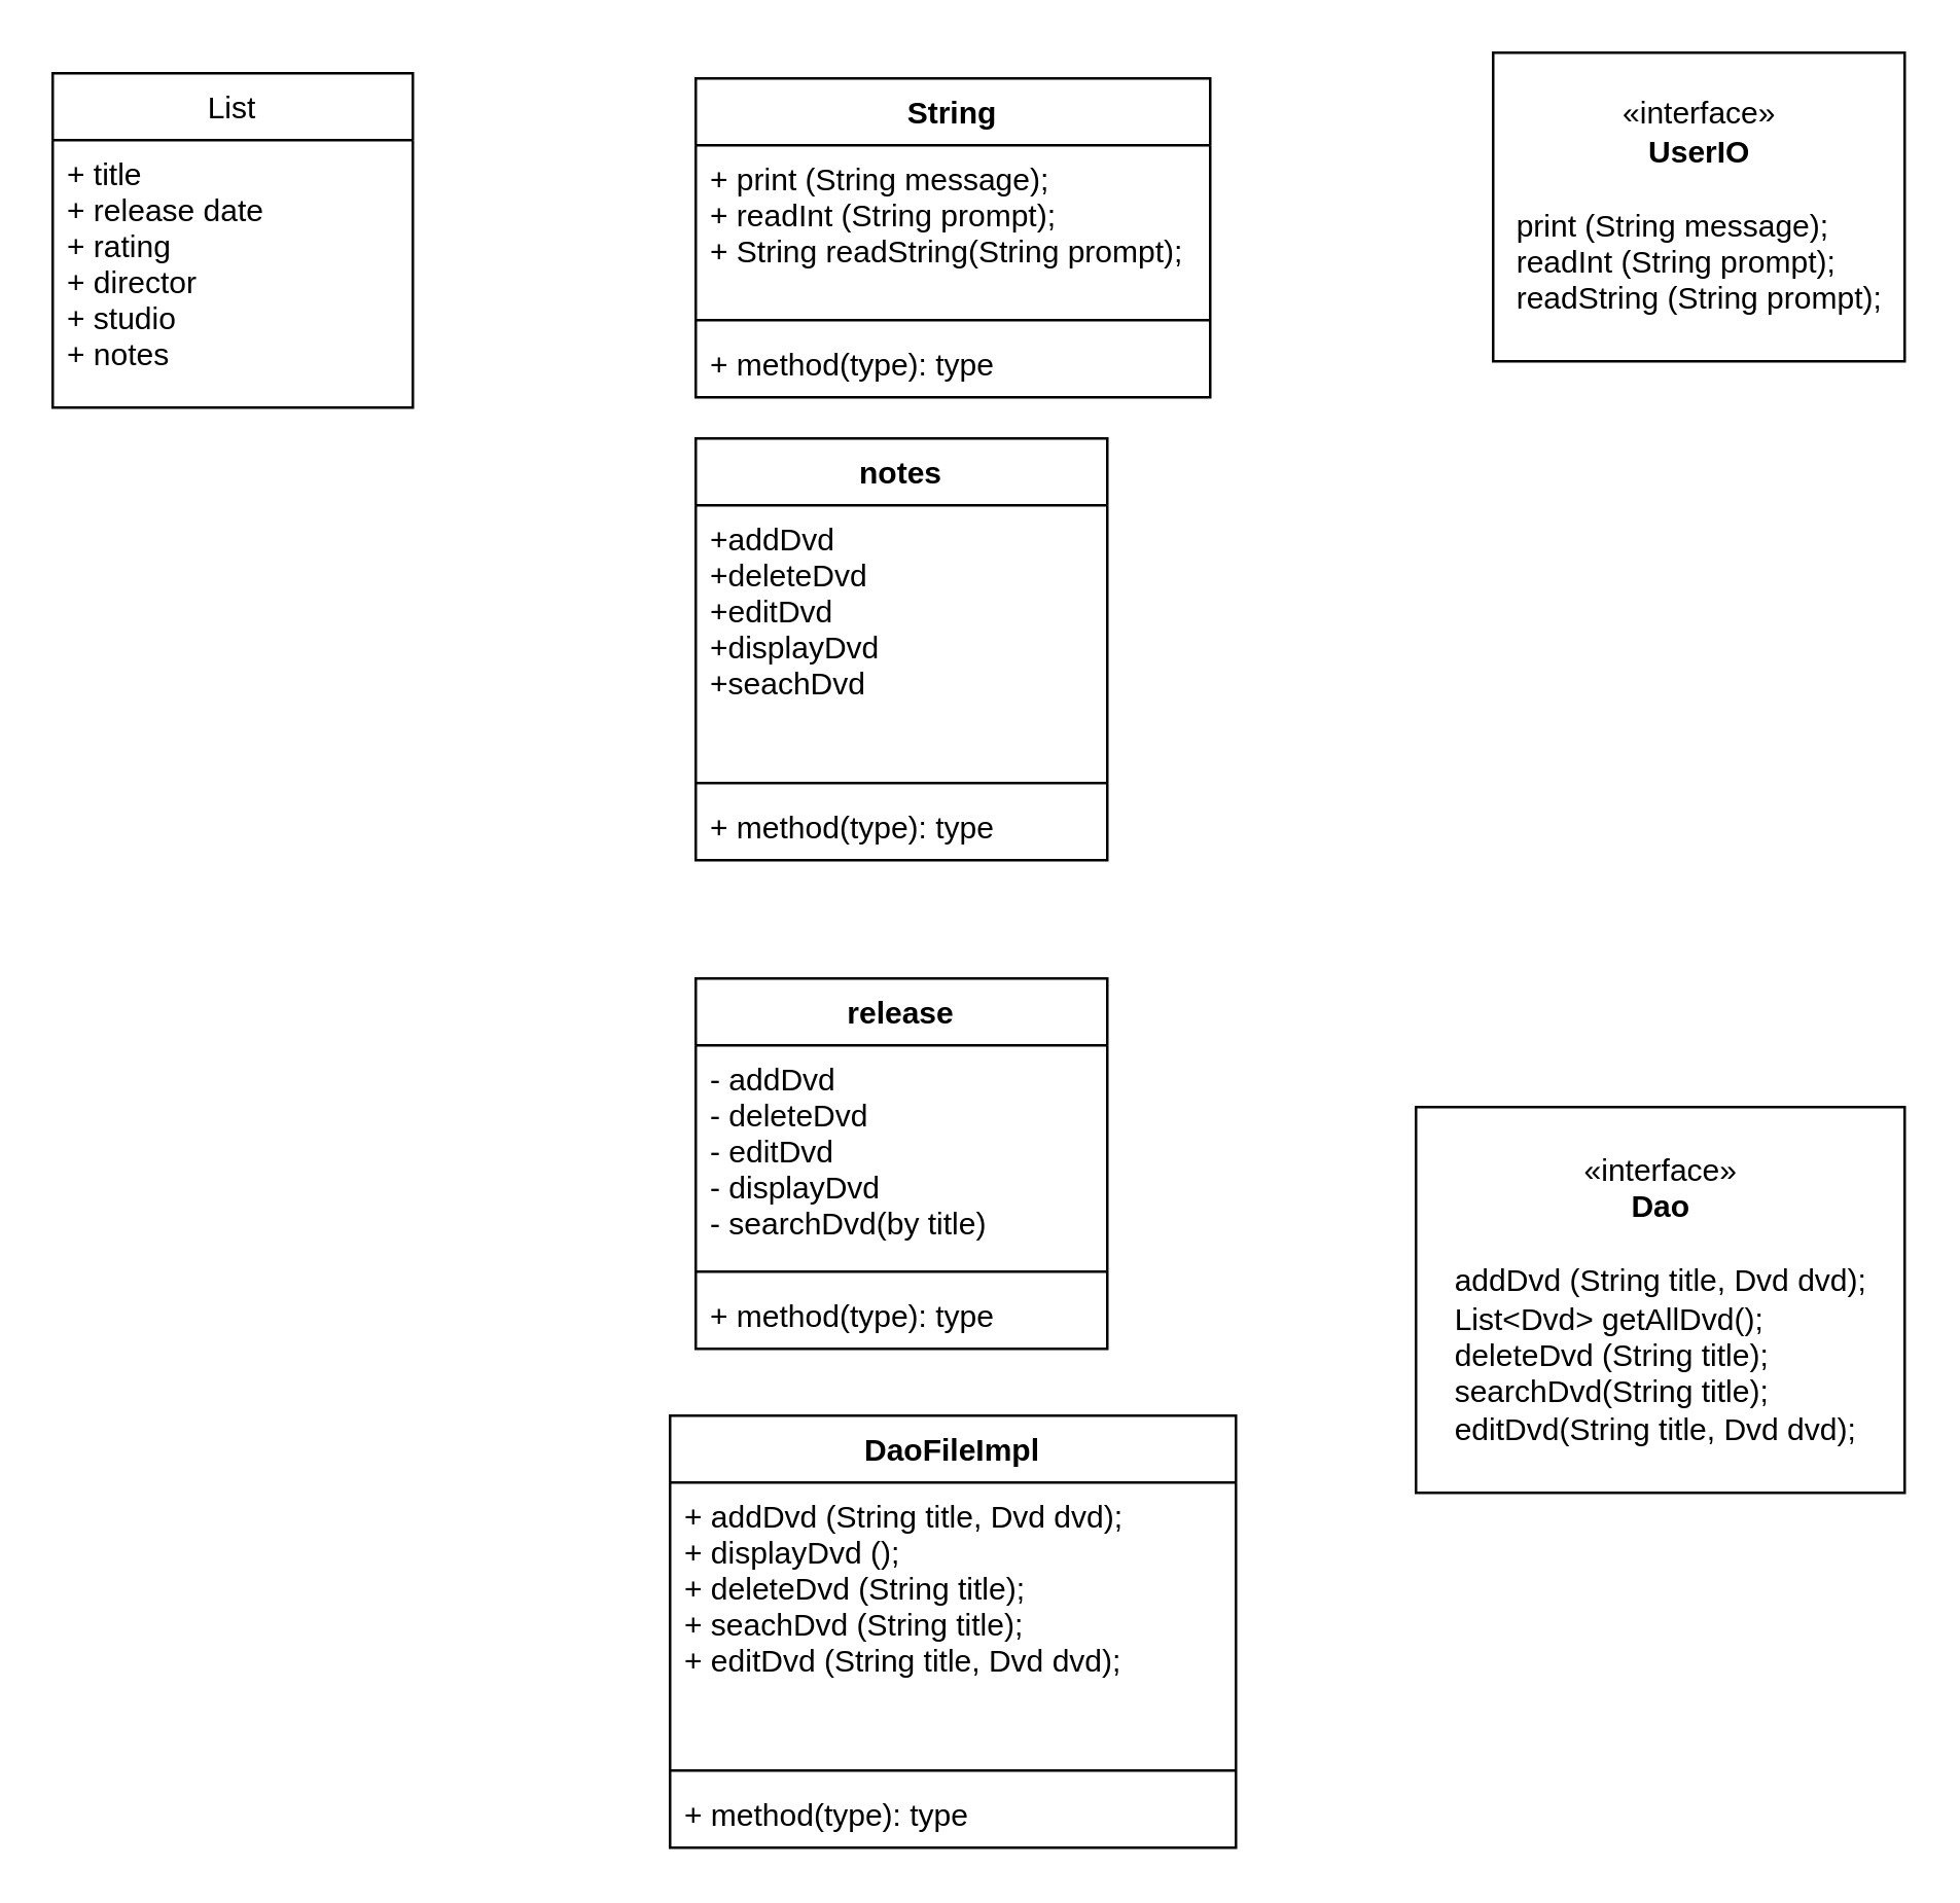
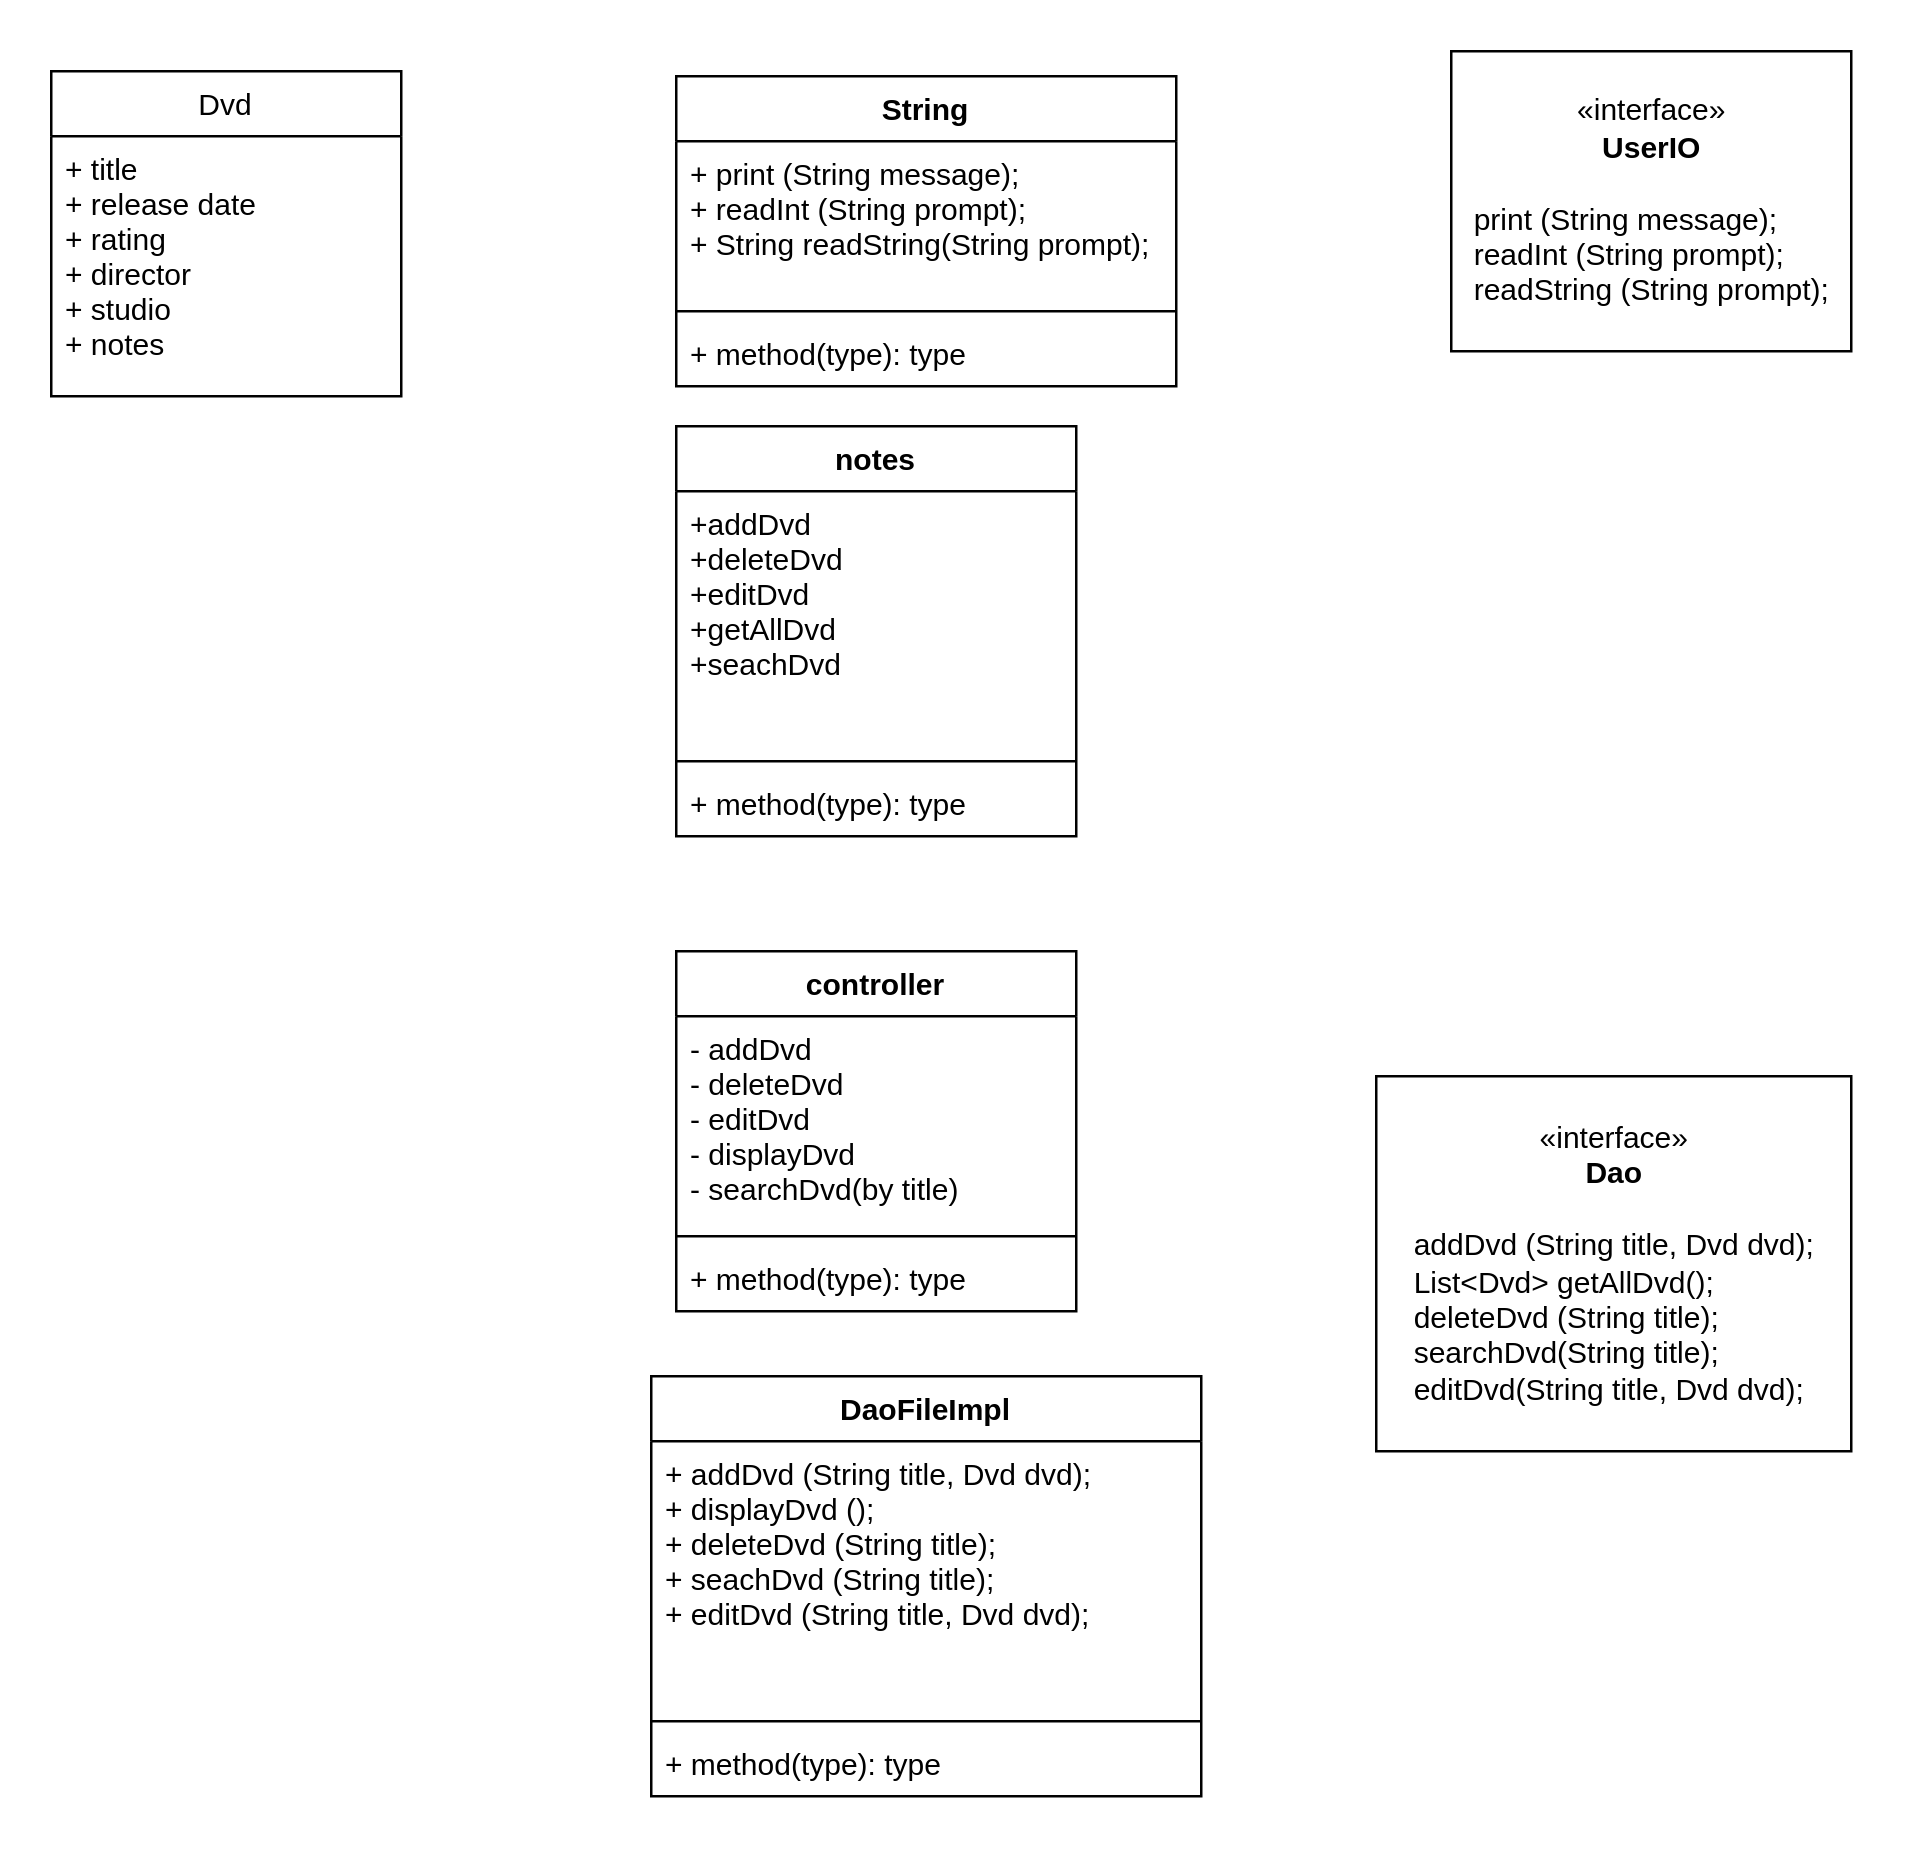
- <mxCell id="20" value="List" style="swimlane;fontStyle=0;childLayout=stackLayout;horizontal=1;startSize=26;fillColor=none;horizontalStack=0;resizeParent=1;resizeParentMax=0;resizeLast=0;collapsible=1;marginBottom=0;" parent="1" vertex="1"><mxGeometry x="20" y="28" width="140" height="130" as="geometry" /></mxCell>
+ <mxCell id="20" value="Dvd" style="swimlane;fontStyle=0;childLayout=stackLayout;horizontal=1;startSize=26;fillColor=none;horizontalStack=0;resizeParent=1;resizeParentMax=0;resizeLast=0;collapsible=1;marginBottom=0;" parent="1" vertex="1"><mxGeometry x="20" y="28" width="140" height="130" as="geometry" /></mxCell>
- <mxCell id="7" value="+addDvd&#10;+deleteDvd&#10;+editDvd&#10;+displayDvd&#10;+seachDvd" style="text;strokeColor=none;fillColor=none;align=left;verticalAlign=top;spacingLeft=4;spacingRight=4;overflow=hidden;rotatable=0;points=[[0,0.5],[1,0.5]];portConstraint=eastwest;" parent="6" vertex="1"><mxGeometry y="26" width="160" height="104" as="geometry" /></mxCell>
+ <mxCell id="7" value="+addDvd&#10;+deleteDvd&#10;+editDvd&#10;+getAllDvd&#10;+seachDvd" style="text;strokeColor=none;fillColor=none;align=left;verticalAlign=top;spacingLeft=4;spacingRight=4;overflow=hidden;rotatable=0;points=[[0,0.5],[1,0.5]];portConstraint=eastwest;" parent="6" vertex="1"><mxGeometry y="26" width="160" height="104" as="geometry" /></mxCell>
- <mxCell id="10" value="release" style="swimlane;fontStyle=1;align=center;verticalAlign=top;childLayout=stackLayout;horizontal=1;startSize=26;horizontalStack=0;resizeParent=1;resizeParentMax=0;resizeLast=0;collapsible=1;marginBottom=0;" parent="1" vertex="1"><mxGeometry x="270" y="380" width="160" height="144" as="geometry"><mxRectangle x="280" y="300" width="100" height="30" as="alternateBounds" /></mxGeometry></mxCell>
+ <mxCell id="10" value="controller" style="swimlane;fontStyle=1;align=center;verticalAlign=top;childLayout=stackLayout;horizontal=1;startSize=26;horizontalStack=0;resizeParent=1;resizeParentMax=0;resizeLast=0;collapsible=1;marginBottom=0;" parent="1" vertex="1"><mxGeometry x="270" y="380" width="160" height="144" as="geometry"><mxRectangle x="280" y="300" width="100" height="30" as="alternateBounds" /></mxGeometry></mxCell>
